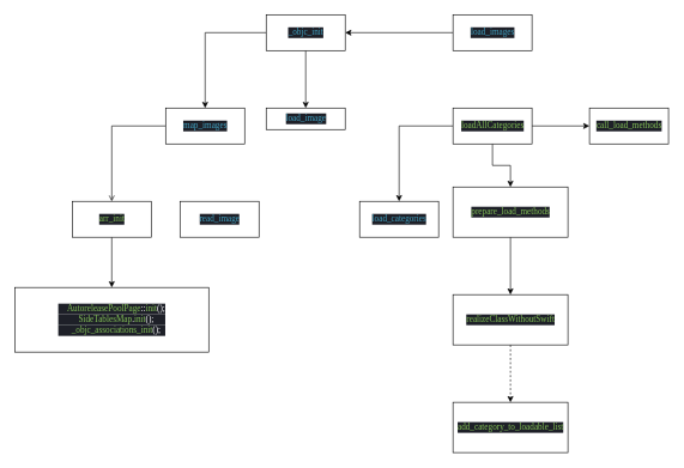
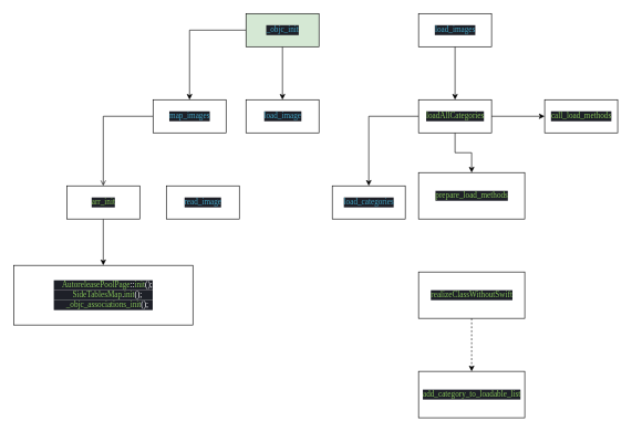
- <mxCell id="4" value="&lt;p class=&quot;p1&quot; style=&quot;margin: 0px ; font-stretch: normal ; line-height: normal ; font-family: &amp;#34;menlo&amp;#34; ; color: rgb(65 , 161 , 192) ; background-color: rgb(30 , 32 , 40)&quot;&gt;_objc_init&lt;/p&gt;" style="html=1;" vertex="1" parent="1"><mxGeometry x="370" y="20" width="110" height="50" as="geometry" /></mxCell>
+ <mxCell id="4" value="&lt;p class=&quot;p1&quot; style=&quot;margin: 0px ; font-stretch: normal ; line-height: normal ; font-family: &amp;#34;menlo&amp;#34; ; color: rgb(65 , 161 , 192) ; background-color: rgb(30 , 32 , 40)&quot;&gt;_objc_init&lt;/p&gt;" style="html=1;fillColor=#d5e8d4;" vertex="1" parent="1"><mxGeometry x="370" y="20" width="110" height="50" as="geometry" /></mxCell>
- <mxCell id="12" value="" style="edgeStyle=orthogonalEdgeStyle;rounded=0;orthogonalLoop=1;jettySize=auto;html=1;" edge="1" parent="1" source="13" target="4"><mxGeometry relative="1" as="geometry" /></mxCell>
+ <mxCell id="12" value="" style="edgeStyle=orthogonalEdgeStyle;rounded=0;orthogonalLoop=1;jettySize=auto;html=1;" edge="1" parent="1" source="13" target="17"><mxGeometry relative="1" as="geometry" /></mxCell>
- <mxCell id="11" value="&lt;p class=&quot;p1&quot; style=&quot;margin: 0px ; font-stretch: normal ; line-height: normal ; font-family: &amp;#34;menlo&amp;#34; ; color: rgb(65 , 161 , 192) ; background-color: rgb(30 , 32 , 40)&quot;&gt;load_image&lt;/p&gt;" style="html=1;" vertex="1" parent="1"><mxGeometry x="370" y="150" width="110" height="30" as="geometry" /></mxCell>
+ <mxCell id="11" value="&lt;p class=&quot;p1&quot; style=&quot;margin: 0px ; font-stretch: normal ; line-height: normal ; font-family: &amp;#34;menlo&amp;#34; ; color: rgb(65 , 161 , 192) ; background-color: rgb(30 , 32 , 40)&quot;&gt;load_image&lt;/p&gt;" style="html=1;" vertex="1" parent="1"><mxGeometry x="370" y="150" width="110" height="50" as="geometry" /></mxCell>
- <mxCell id="19" value="" style="edgeStyle=orthogonalEdgeStyle;rounded=0;orthogonalLoop=1;jettySize=auto;html=1;" edge="1" parent="1" source="20" target="22"><mxGeometry relative="1" as="geometry" /></mxCell>
